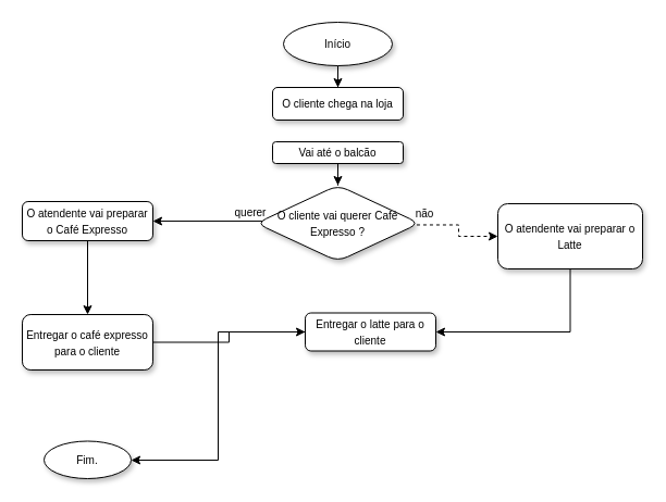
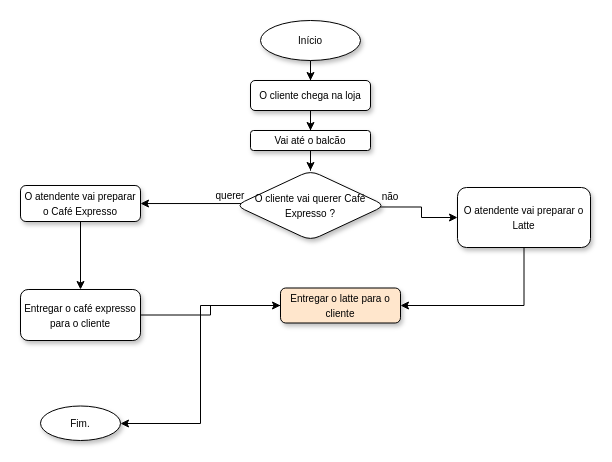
+ <mxCell id="4" value="" style="edgeStyle=orthogonalEdgeStyle;rounded=0;orthogonalLoop=1;jettySize=auto;html=1;" parent="1" source="5" target="7" edge="1"><mxGeometry relative="1" as="geometry" /></mxCell>
- <mxCell id="8" value="" style="edgeStyle=orthogonalEdgeStyle;rounded=0;orthogonalLoop=1;jettySize=auto;html=1;exitX=0.943;exitY=0.521;exitDx=0;exitDy=0;exitPerimeter=0;entryX=0;entryY=0.5;entryDx=0;entryDy=0;dashed=1;" parent="1" source="10" target="13" edge="1"><mxGeometry relative="1" as="geometry"><mxPoint x="465" y="206" as="targetPoint" /></mxGeometry></mxCell>
+ <mxCell id="8" value="" style="edgeStyle=orthogonalEdgeStyle;rounded=0;orthogonalLoop=1;jettySize=auto;html=1;exitX=0.943;exitY=0.521;exitDx=0;exitDy=0;exitPerimeter=0;entryX=0;entryY=0.5;entryDx=0;entryDy=0;" parent="1" source="10" target="13" edge="1"><mxGeometry relative="1" as="geometry"><mxPoint x="465" y="206" as="targetPoint" /></mxGeometry></mxCell>
- <mxCell id="18" value="&lt;font style=&quot;font-size: 10px;&quot;&gt;Entregar o latte para o cliente&lt;/font&gt;" style="whiteSpace=wrap;html=1;rounded=1;glass=0;shadow=1;" parent="1" vertex="1"><mxGeometry x="280" y="287.5" width="120" height="35" as="geometry" /></mxCell>
+ <mxCell id="18" value="&lt;font style=&quot;font-size: 10px;&quot;&gt;Entregar o latte para o cliente&lt;/font&gt;" style="whiteSpace=wrap;html=1;rounded=1;glass=0;shadow=1;fillColor=#ffe6cc;" parent="1" vertex="1"><mxGeometry x="280" y="287.5" width="120" height="35" as="geometry" /></mxCell>
